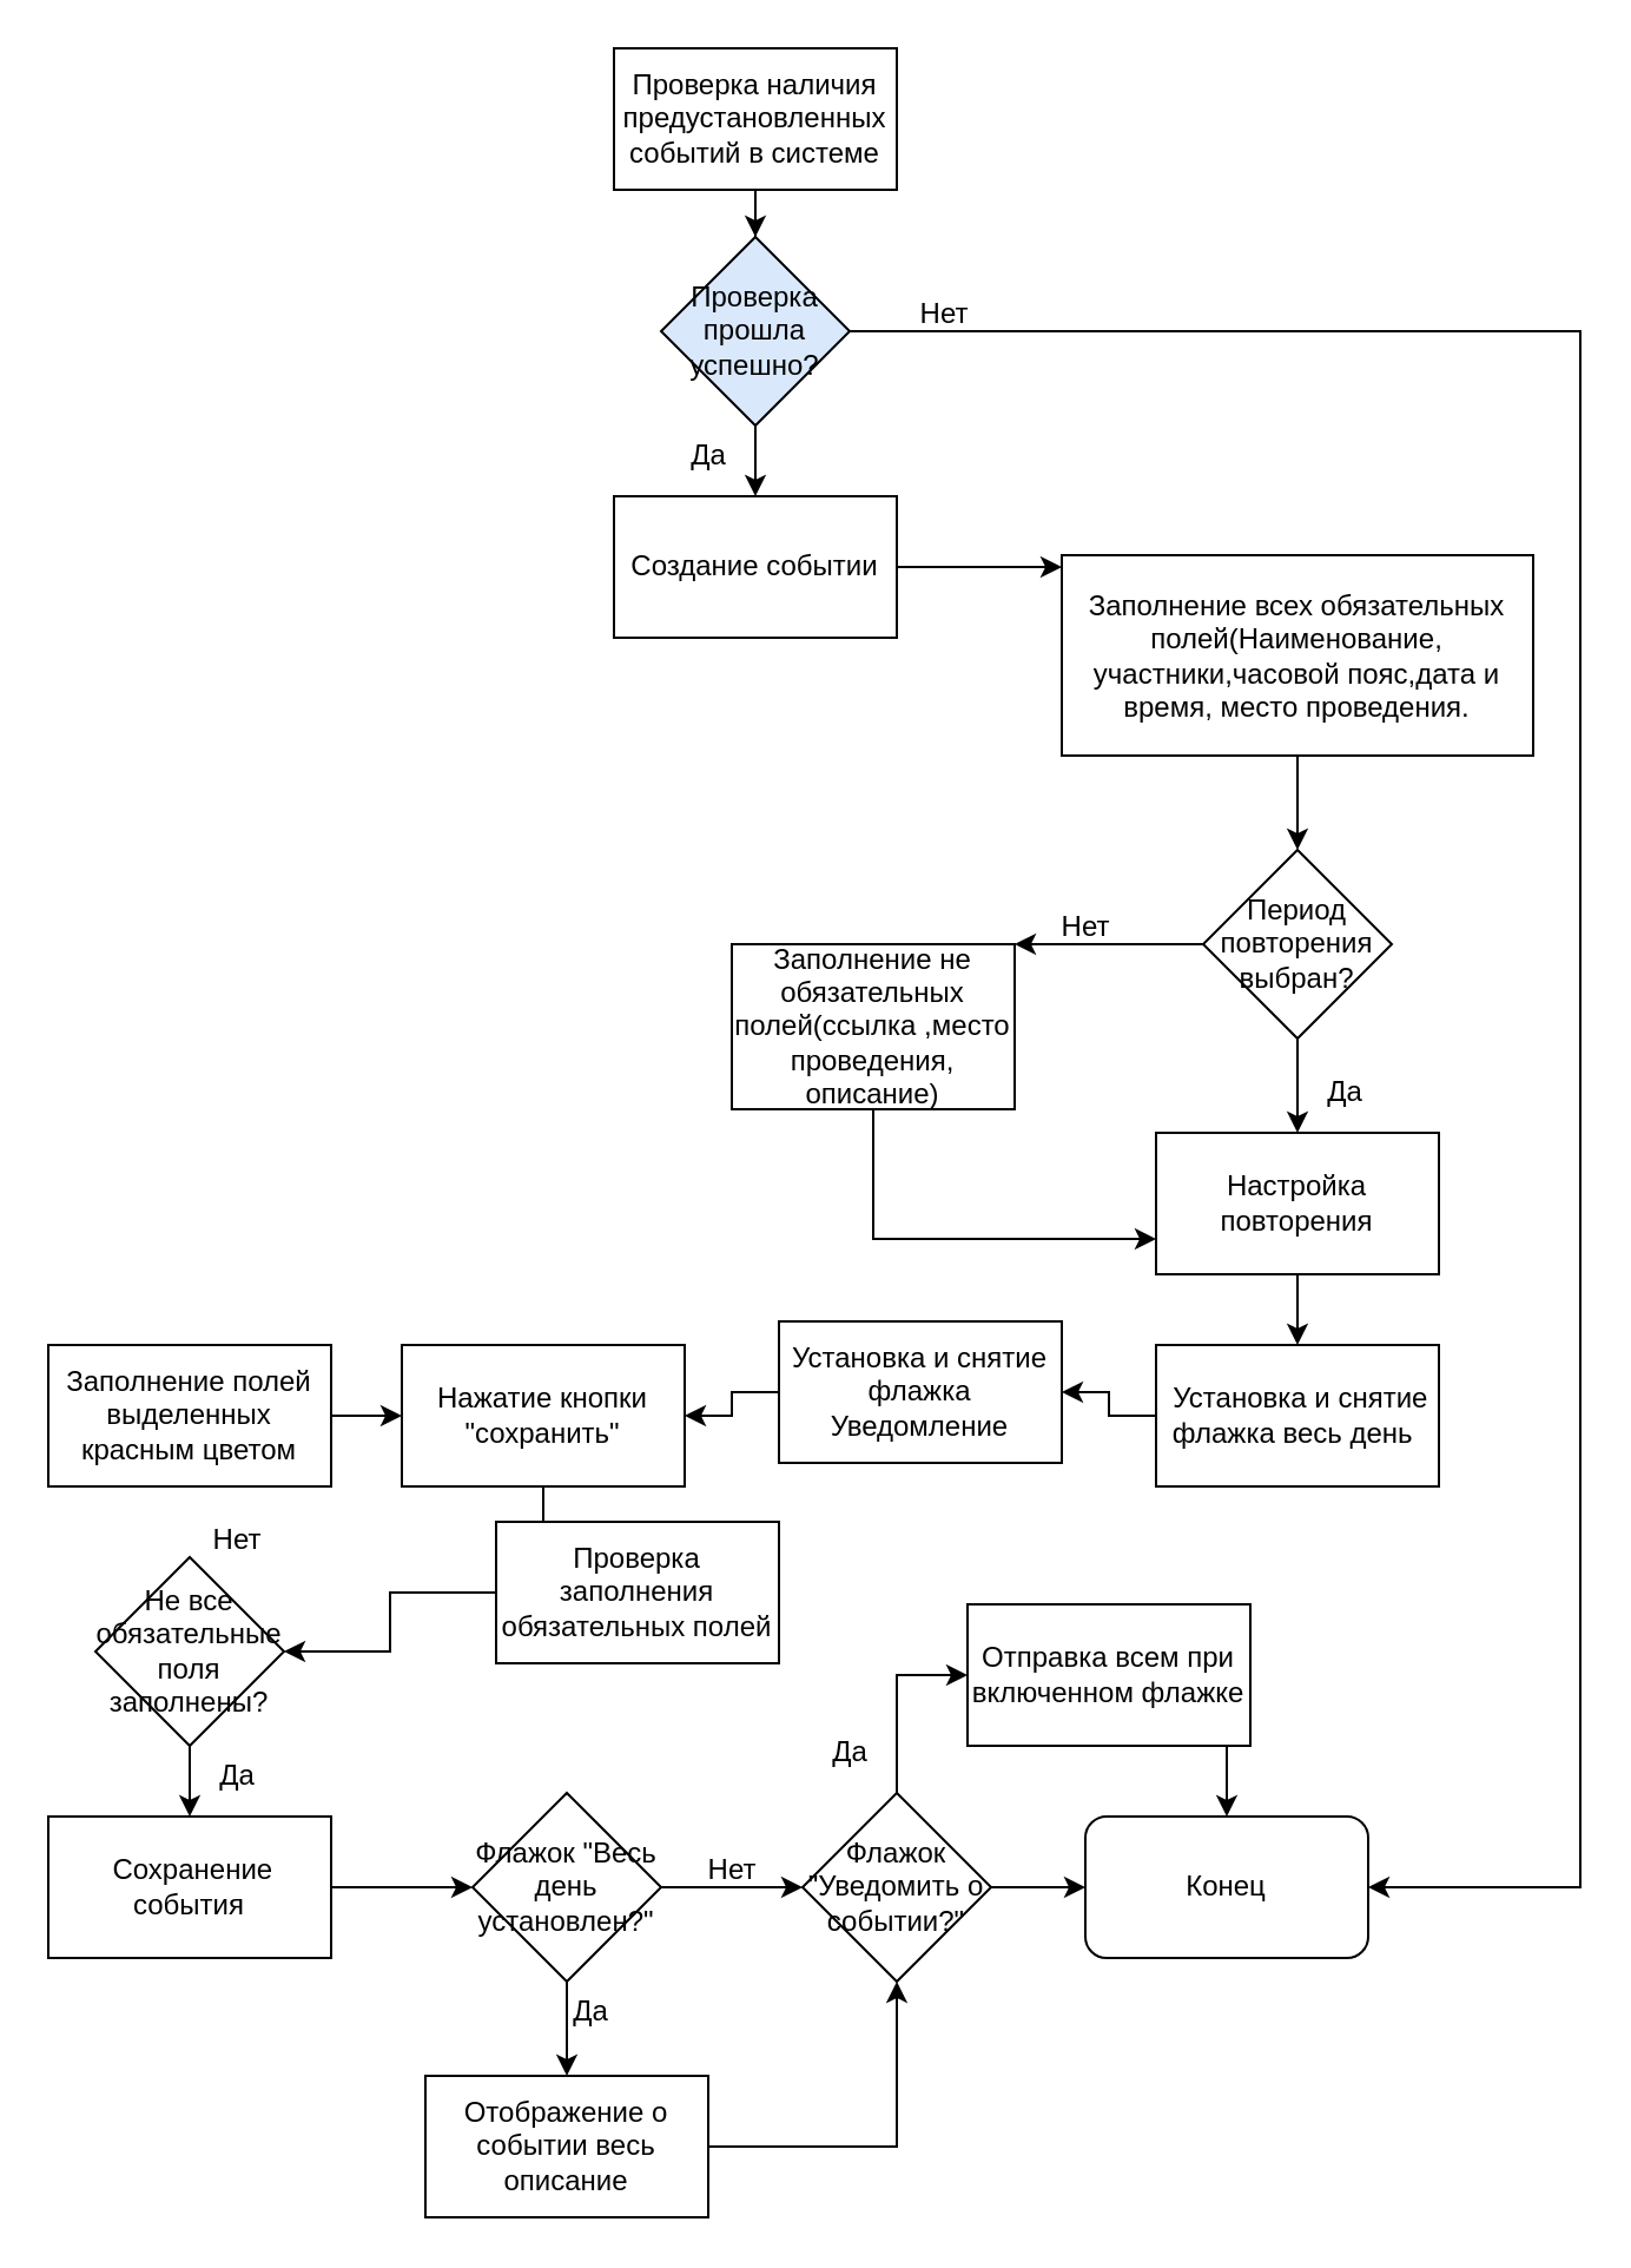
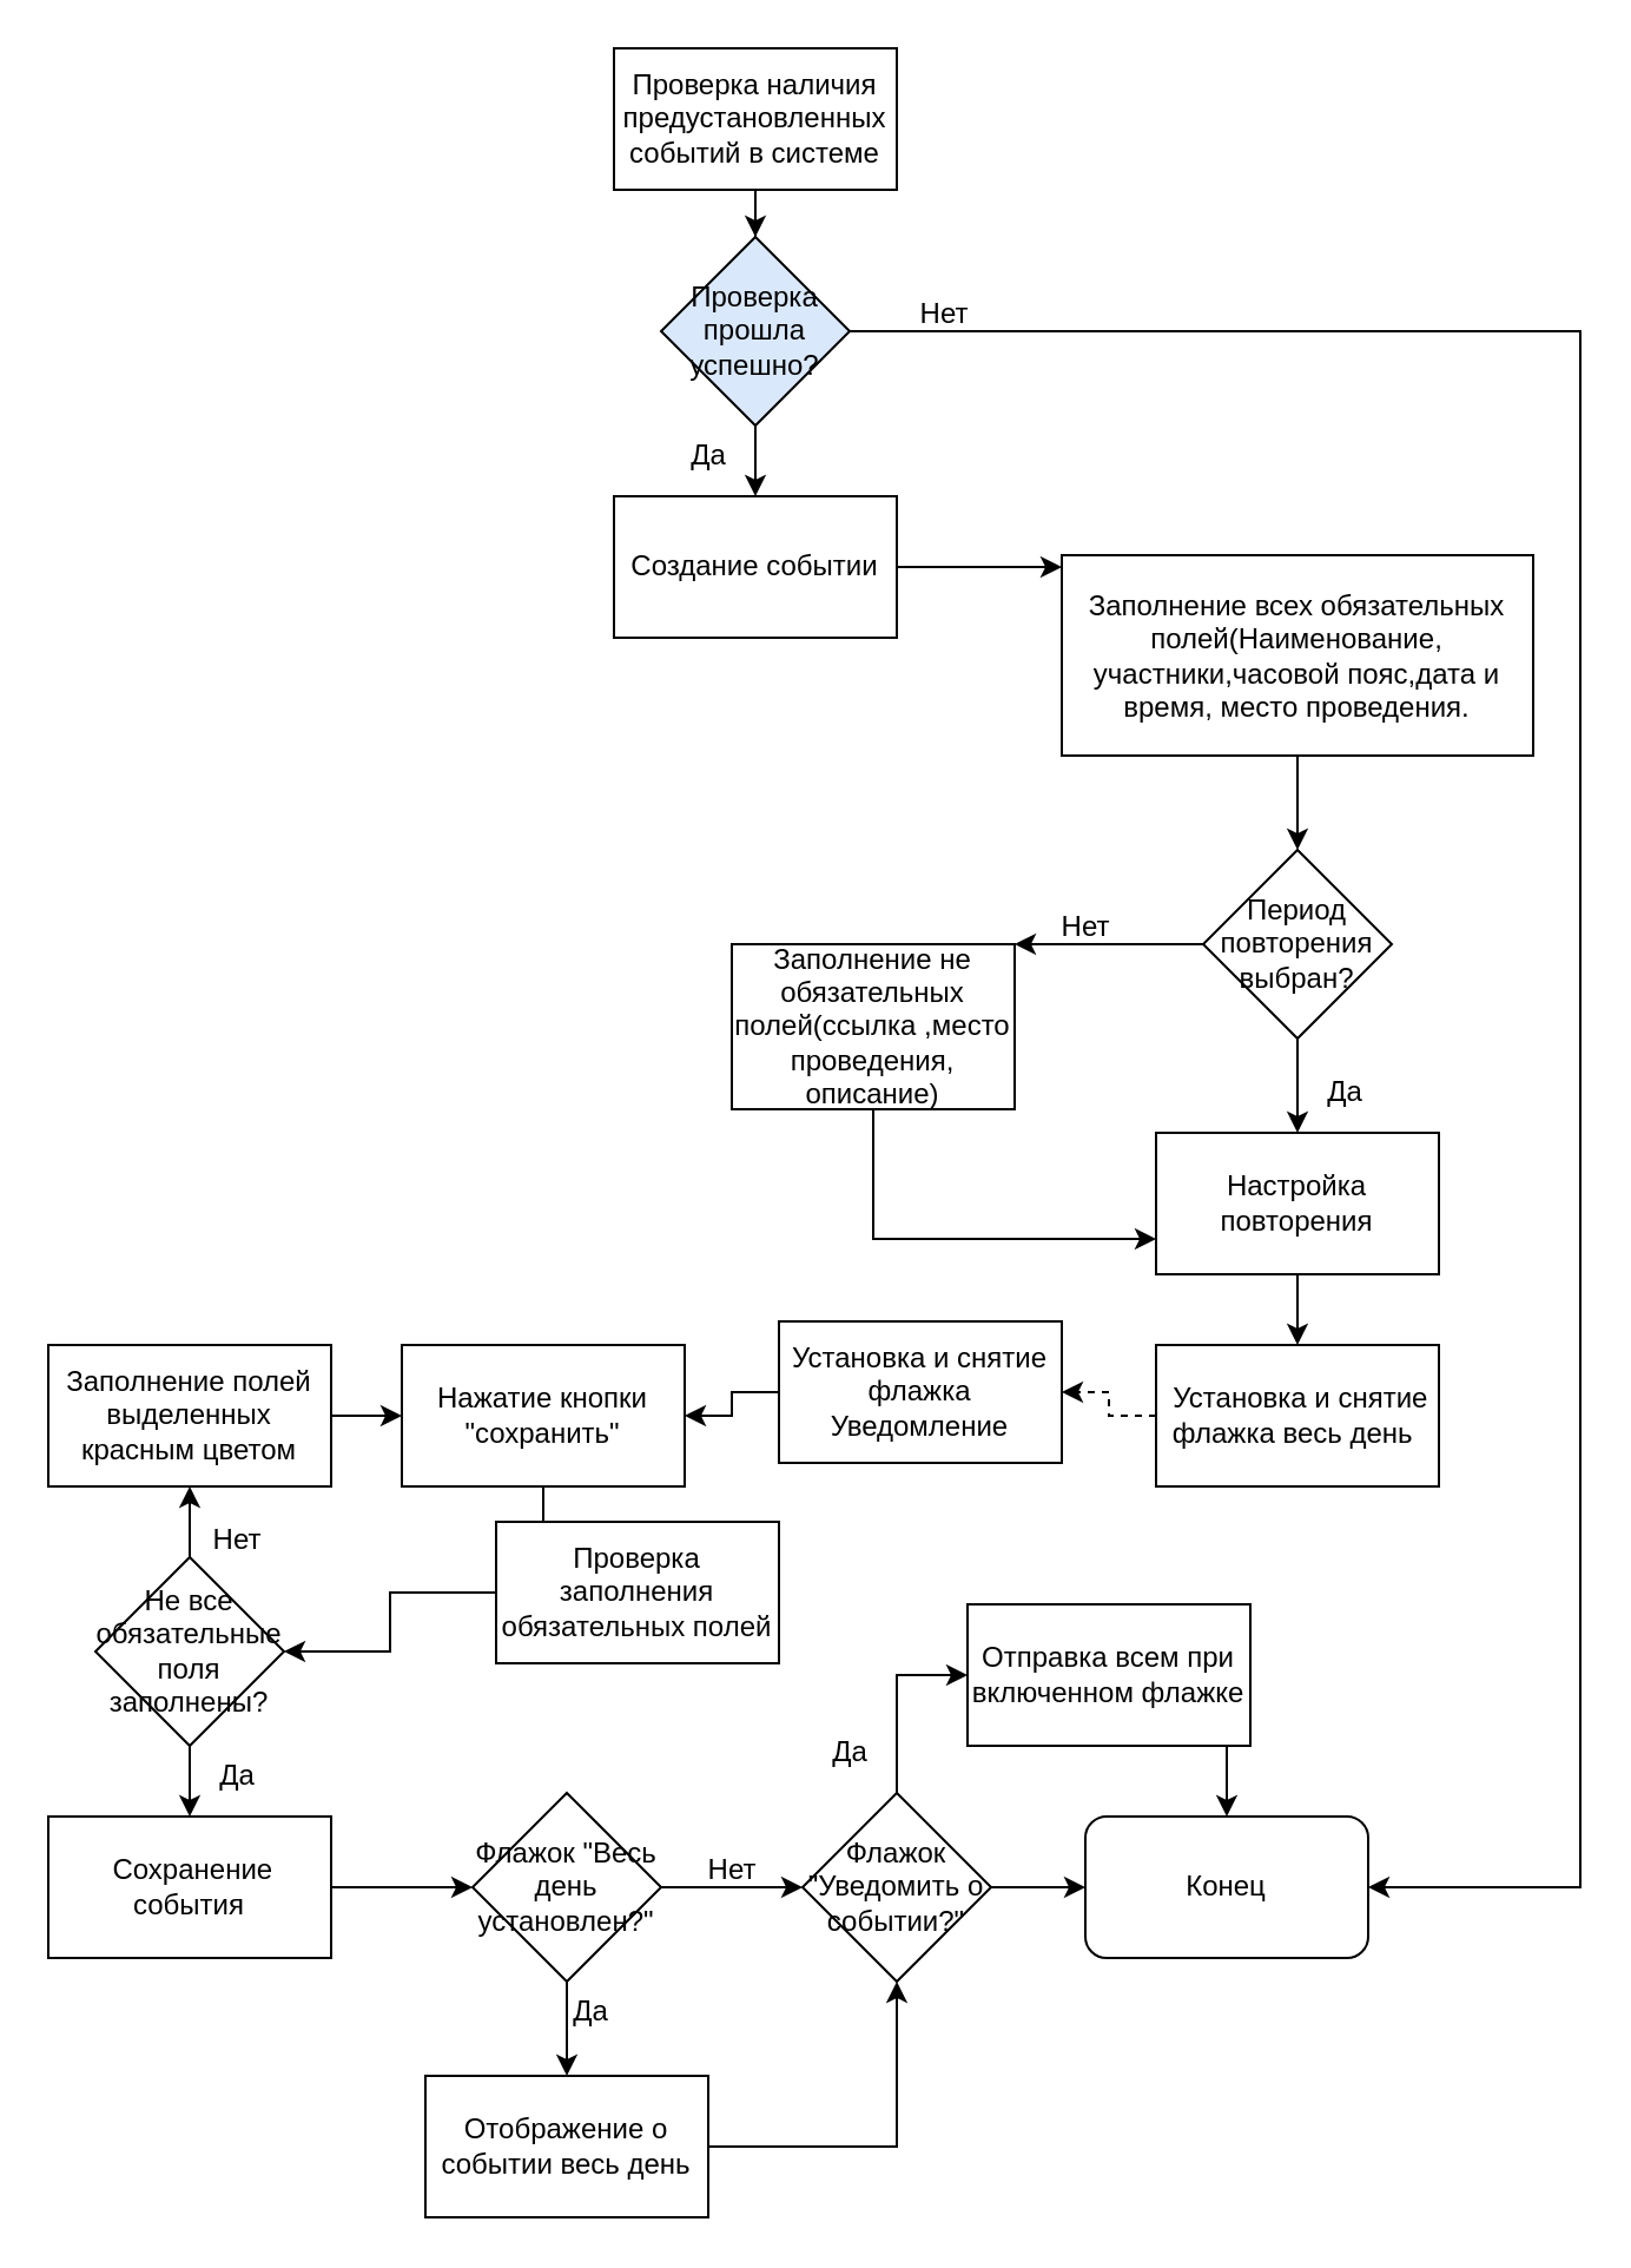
- <mxCell id="4" value="" style="edgeStyle=orthogonalEdgeStyle;rounded=0;orthogonalLoop=1;jettySize=auto;html=1;" edge="1" parent="1" source="5" target="9"><mxGeometry relative="1" as="geometry" /></mxCell>
+ <mxCell id="4" value="" style="edgeStyle=orthogonalEdgeStyle;rounded=0;orthogonalLoop=1;jettySize=auto;html=1;dashed=1;" edge="1" parent="1" source="5" target="9"><mxGeometry relative="1" as="geometry" /></mxCell>
+ <mxCell id="14" value="" style="edgeStyle=orthogonalEdgeStyle;rounded=0;orthogonalLoop=1;jettySize=auto;html=1;" edge="1" parent="1" source="16" target="37"><mxGeometry relative="1" as="geometry" /></mxCell>
- <mxCell id="44" value="Отображение о событии весь описание" style="whiteSpace=wrap;html=1;" vertex="1" parent="1"><mxGeometry x="180" y="880" width="120" height="60" as="geometry" /></mxCell>
+ <mxCell id="44" value="Отображение о событии весь день" style="whiteSpace=wrap;html=1;" vertex="1" parent="1"><mxGeometry x="180" y="880" width="120" height="60" as="geometry" /></mxCell>
